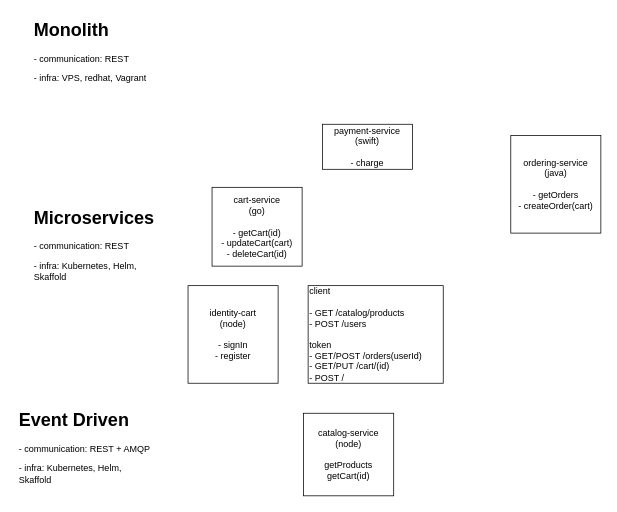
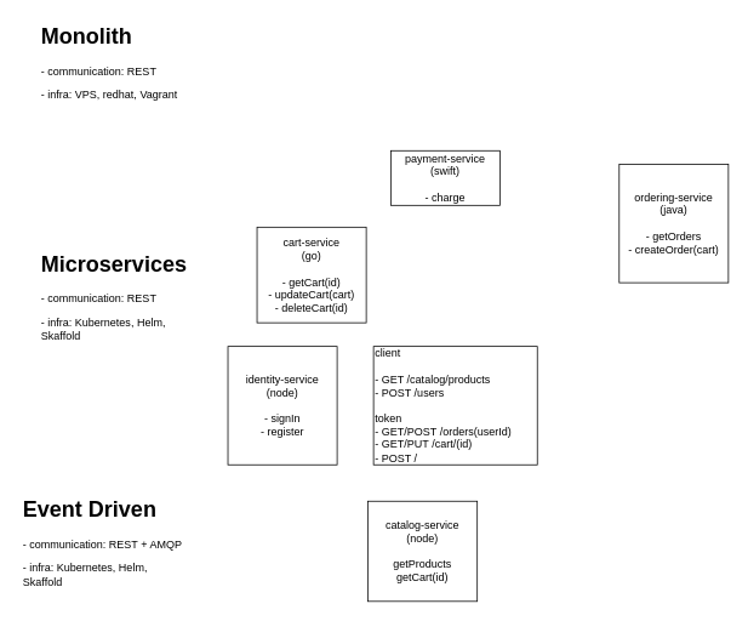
- <mxCell id="10" value="identity-cart&lt;br&gt;(node)&lt;br&gt;&lt;br&gt;- signIn&lt;br&gt;- register" style="rounded=0;whiteSpace=wrap;html=1;" vertex="1" parent="1"><mxGeometry x="250" y="380" width="120" height="130" as="geometry" /></mxCell>
+ <mxCell id="10" value="identity-service&lt;br&gt;(node)&lt;br&gt;&lt;br&gt;- signIn&lt;br&gt;- register" style="rounded=0;whiteSpace=wrap;html=1;" vertex="1" parent="1"><mxGeometry x="250" y="380" width="120" height="130" as="geometry" /></mxCell>
